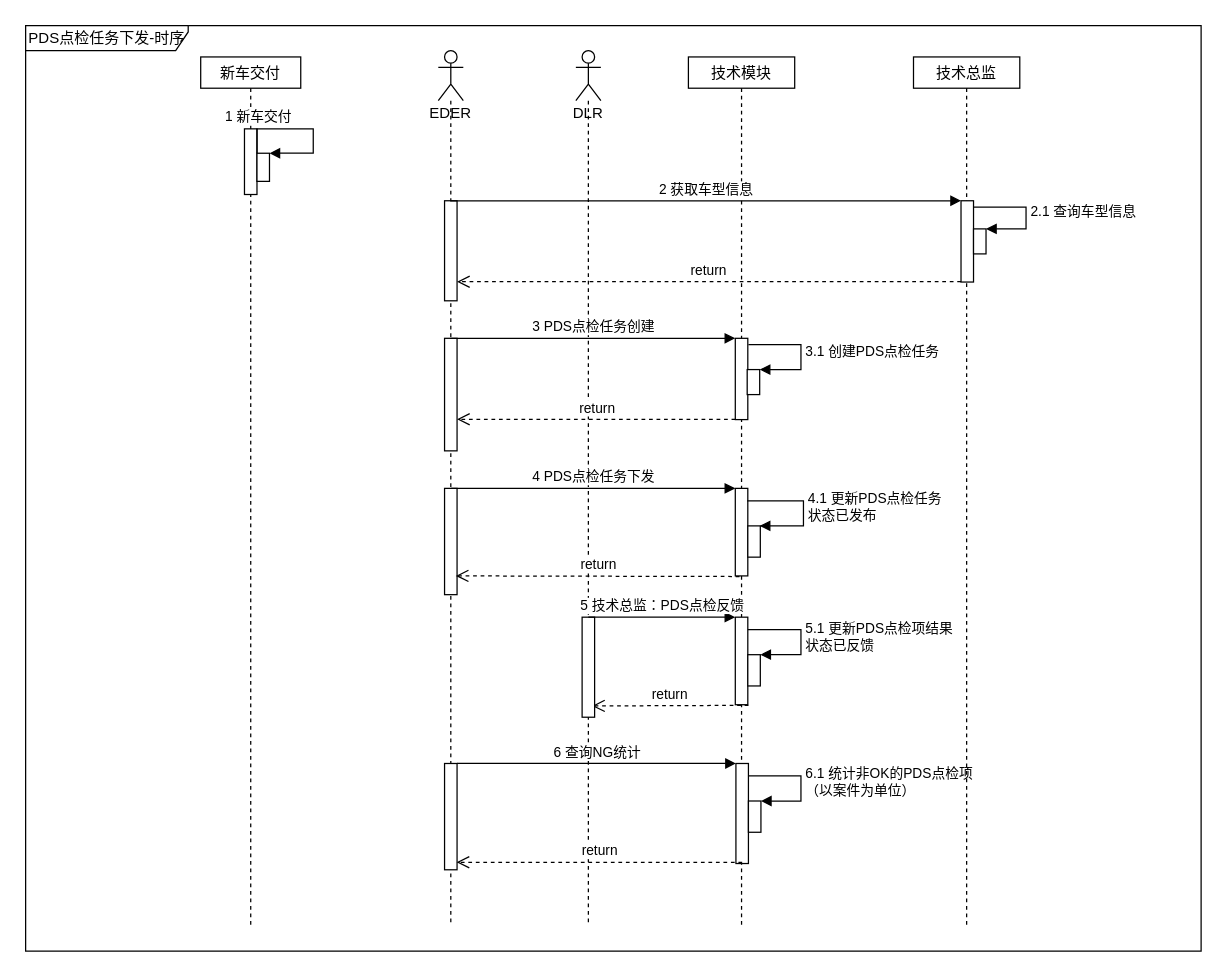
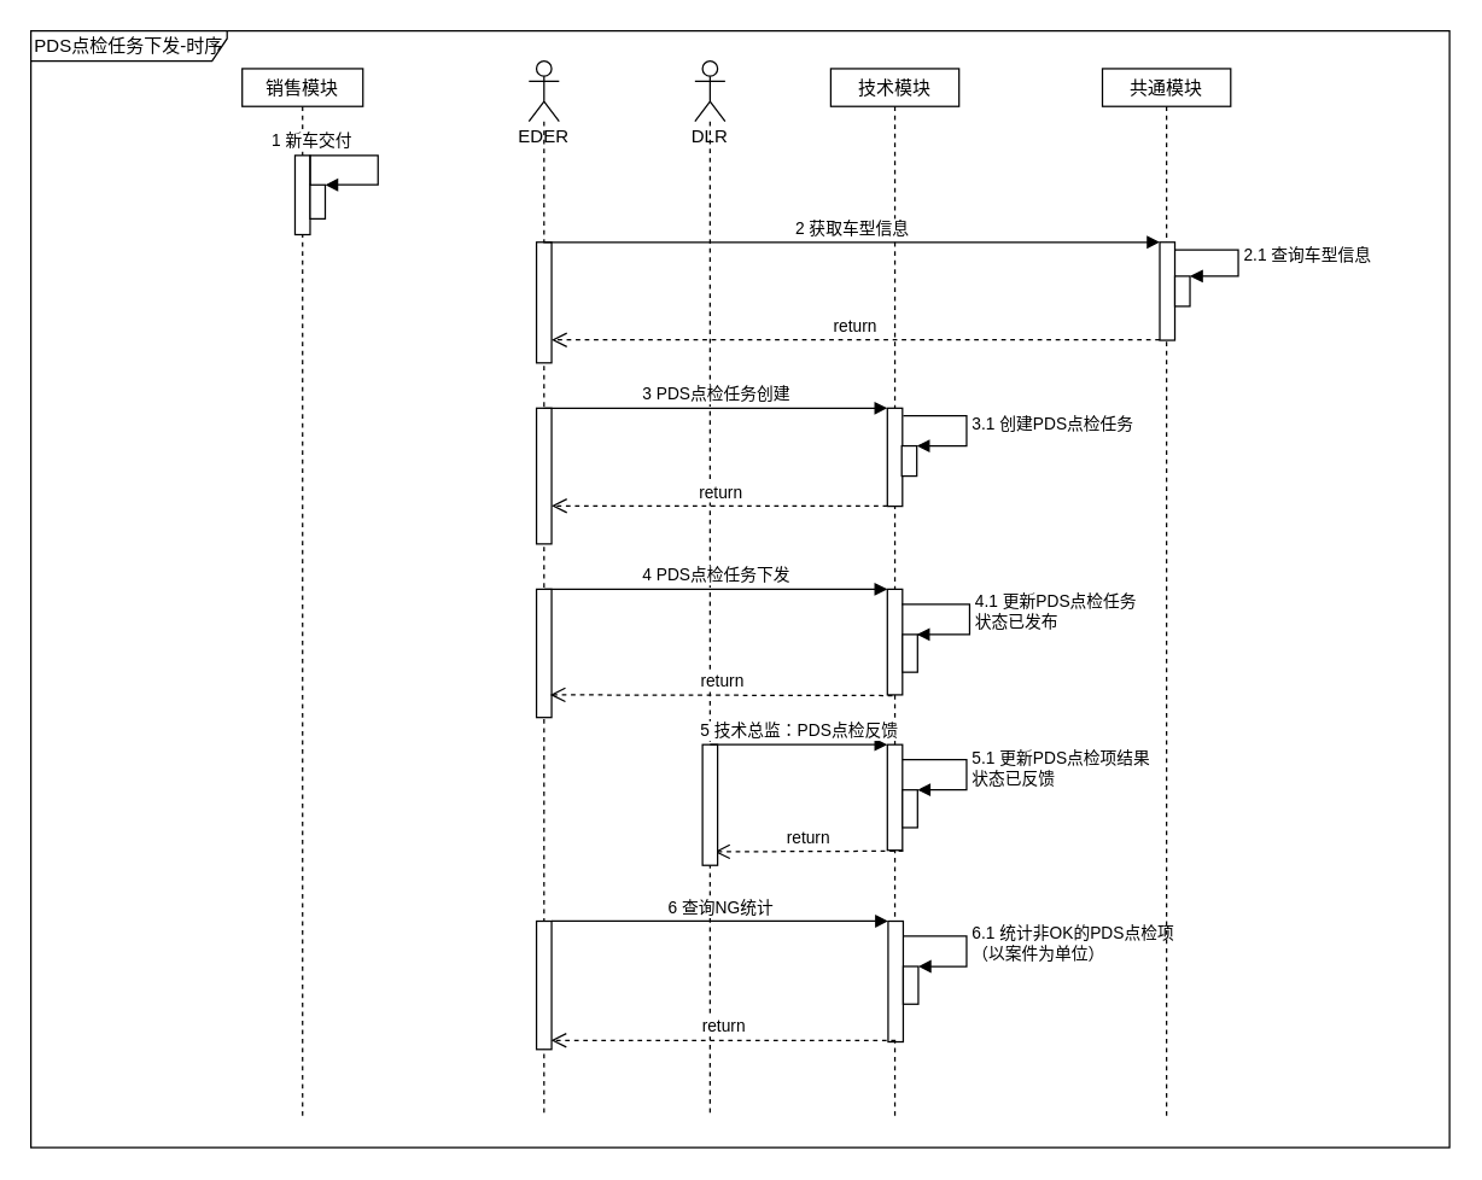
- <mxCell id="23" value="新车交付" style="shape=umlLifeline;perimeter=lifelinePerimeter;whiteSpace=wrap;html=1;container=1;collapsible=0;recursiveResize=0;outlineConnect=0;size=25;" vertex="1" parent="1"><mxGeometry x="160" y="45" width="80" height="695" as="geometry" /></mxCell>
+ <mxCell id="23" value="销售模块" style="shape=umlLifeline;perimeter=lifelinePerimeter;whiteSpace=wrap;html=1;container=1;collapsible=0;recursiveResize=0;outlineConnect=0;size=25;" vertex="1" parent="1"><mxGeometry x="160" y="45" width="80" height="695" as="geometry" /></mxCell>
- <mxCell id="31" value="技术总监" style="shape=umlLifeline;perimeter=lifelinePerimeter;whiteSpace=wrap;html=1;container=1;collapsible=0;recursiveResize=0;outlineConnect=0;size=25;" vertex="1" parent="1"><mxGeometry x="730" y="45" width="85" height="695" as="geometry" /></mxCell>
+ <mxCell id="31" value="共通模块" style="shape=umlLifeline;perimeter=lifelinePerimeter;whiteSpace=wrap;html=1;container=1;collapsible=0;recursiveResize=0;outlineConnect=0;size=25;" vertex="1" parent="1"><mxGeometry x="730" y="45" width="85" height="695" as="geometry" /></mxCell>
